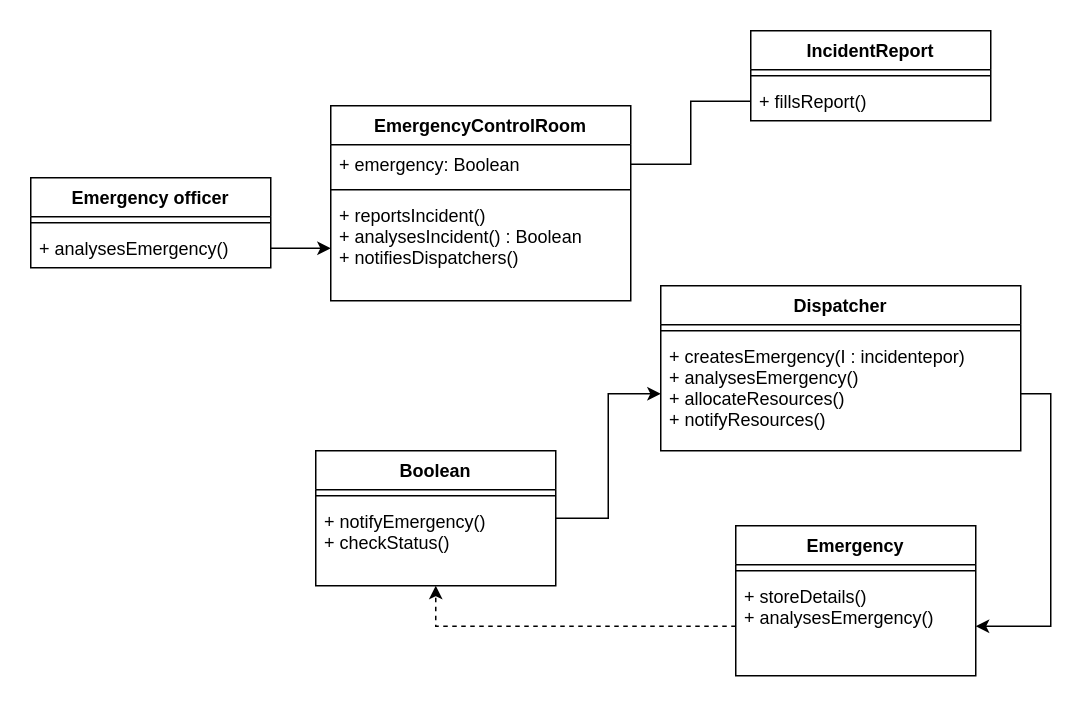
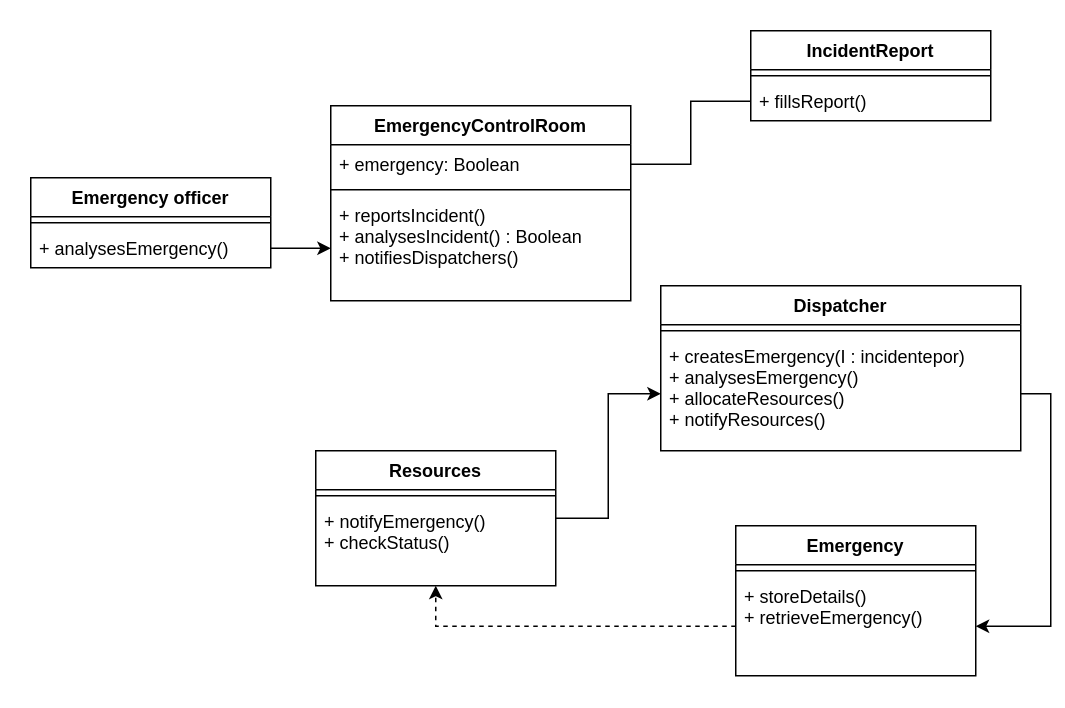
- <mxCell id="21" value="Boolean" style="swimlane;fontStyle=1;align=center;verticalAlign=top;childLayout=stackLayout;horizontal=1;startSize=26;horizontalStack=0;resizeParent=1;resizeParentMax=0;resizeLast=0;collapsible=1;marginBottom=0;" vertex="1" parent="1"><mxGeometry x="210" y="300" width="160" height="90" as="geometry" /></mxCell>
+ <mxCell id="21" value="Resources" style="swimlane;fontStyle=1;align=center;verticalAlign=top;childLayout=stackLayout;horizontal=1;startSize=26;horizontalStack=0;resizeParent=1;resizeParentMax=0;resizeLast=0;collapsible=1;marginBottom=0;" vertex="1" parent="1"><mxGeometry x="210" y="300" width="160" height="90" as="geometry" /></mxCell>
- <mxCell id="18" value="+ storeDetails()&#10;+ analysesEmergency()" style="text;strokeColor=none;fillColor=none;align=left;verticalAlign=top;spacingLeft=4;spacingRight=4;overflow=hidden;rotatable=0;points=[[0,0.5],[1,0.5]];portConstraint=eastwest;" vertex="1" parent="16"><mxGeometry y="34" width="160" height="66" as="geometry" /></mxCell>
+ <mxCell id="18" value="+ storeDetails()&#10;+ retrieveEmergency()" style="text;strokeColor=none;fillColor=none;align=left;verticalAlign=top;spacingLeft=4;spacingRight=4;overflow=hidden;rotatable=0;points=[[0,0.5],[1,0.5]];portConstraint=eastwest;" vertex="1" parent="16"><mxGeometry y="34" width="160" height="66" as="geometry" /></mxCell>
